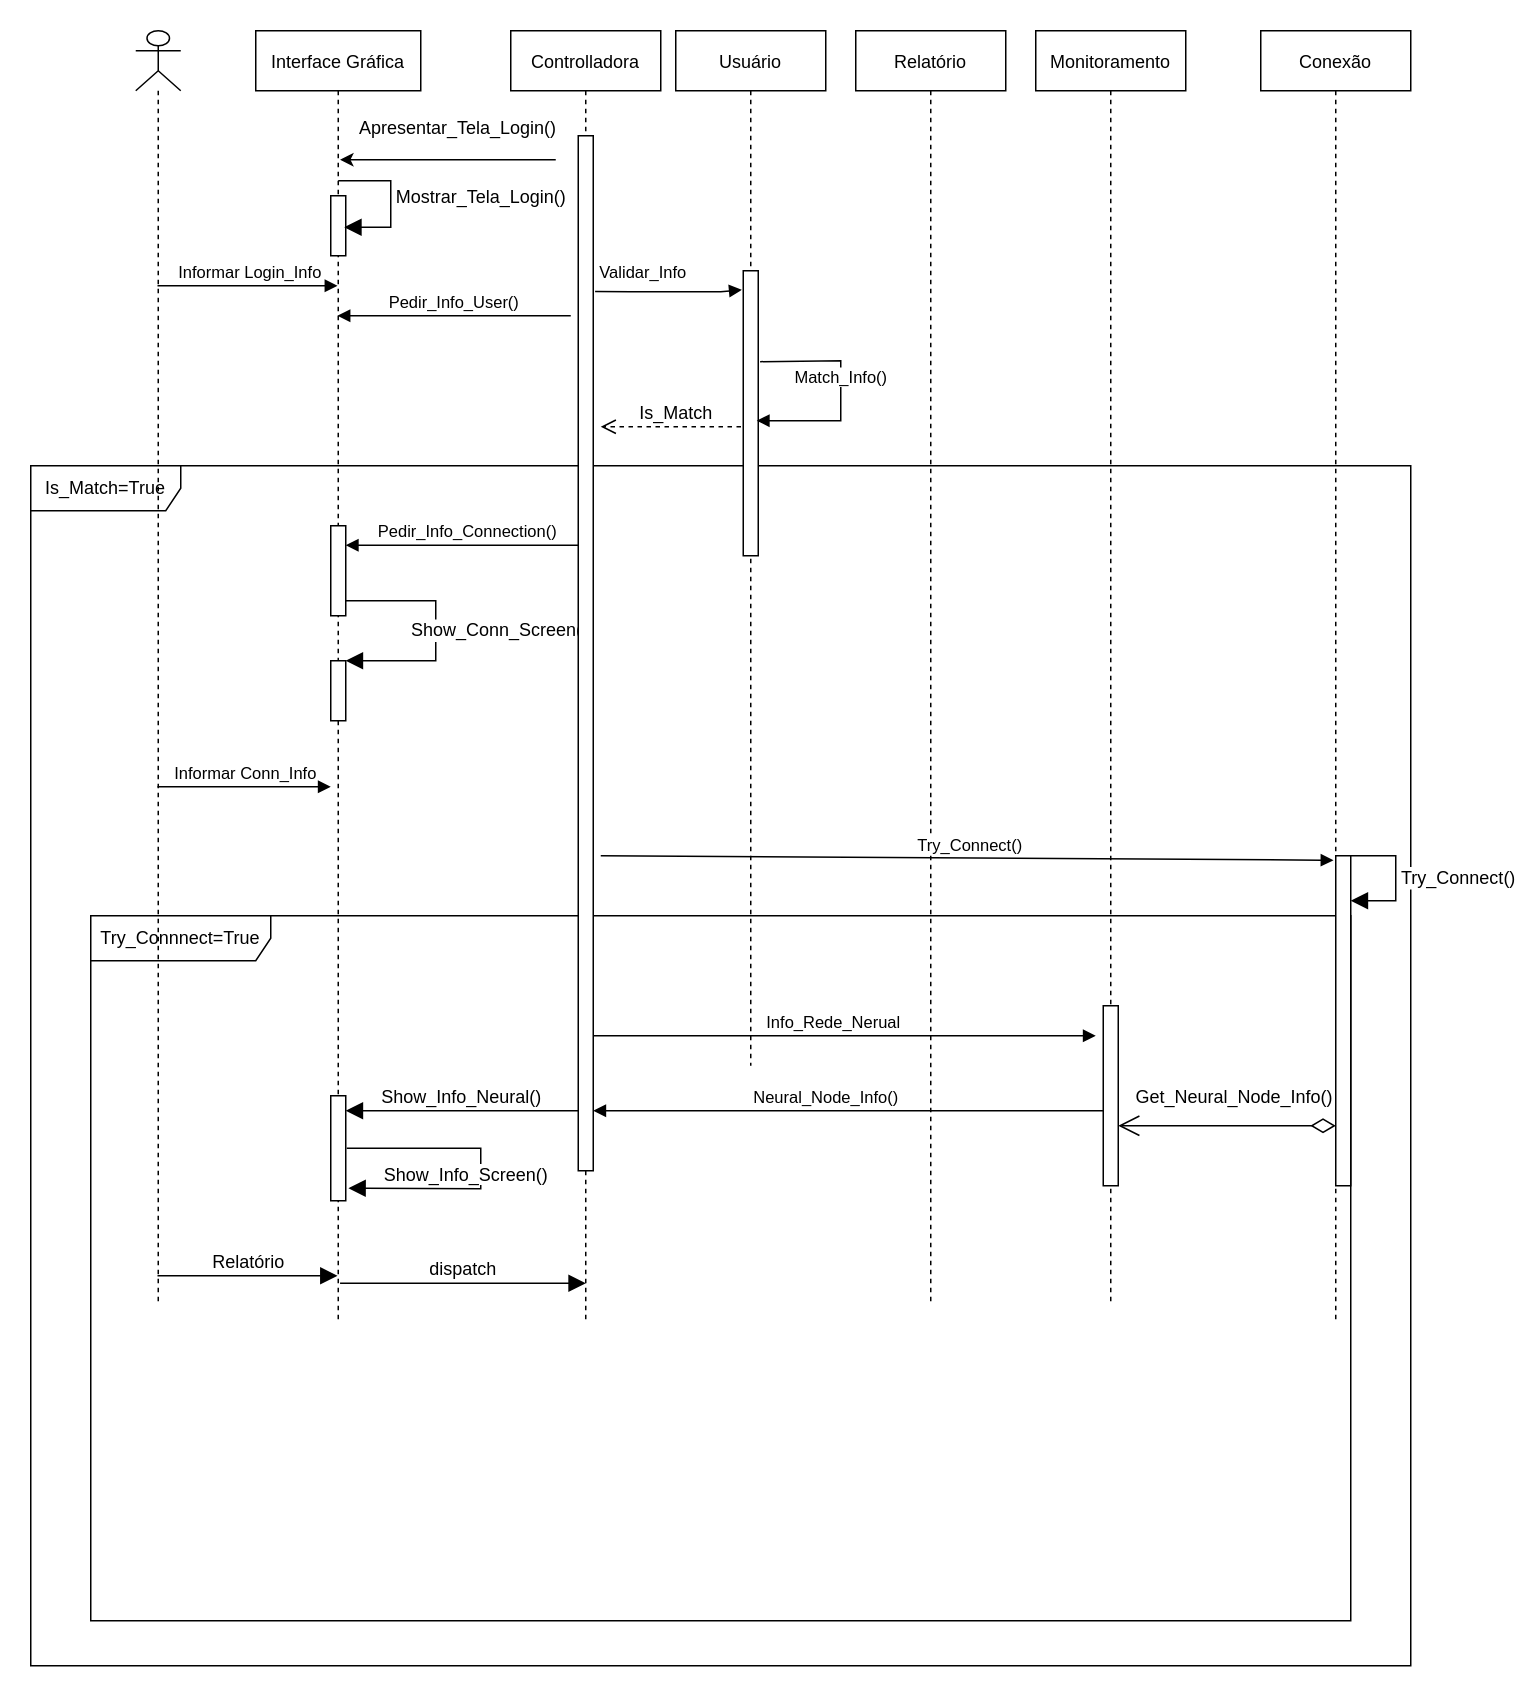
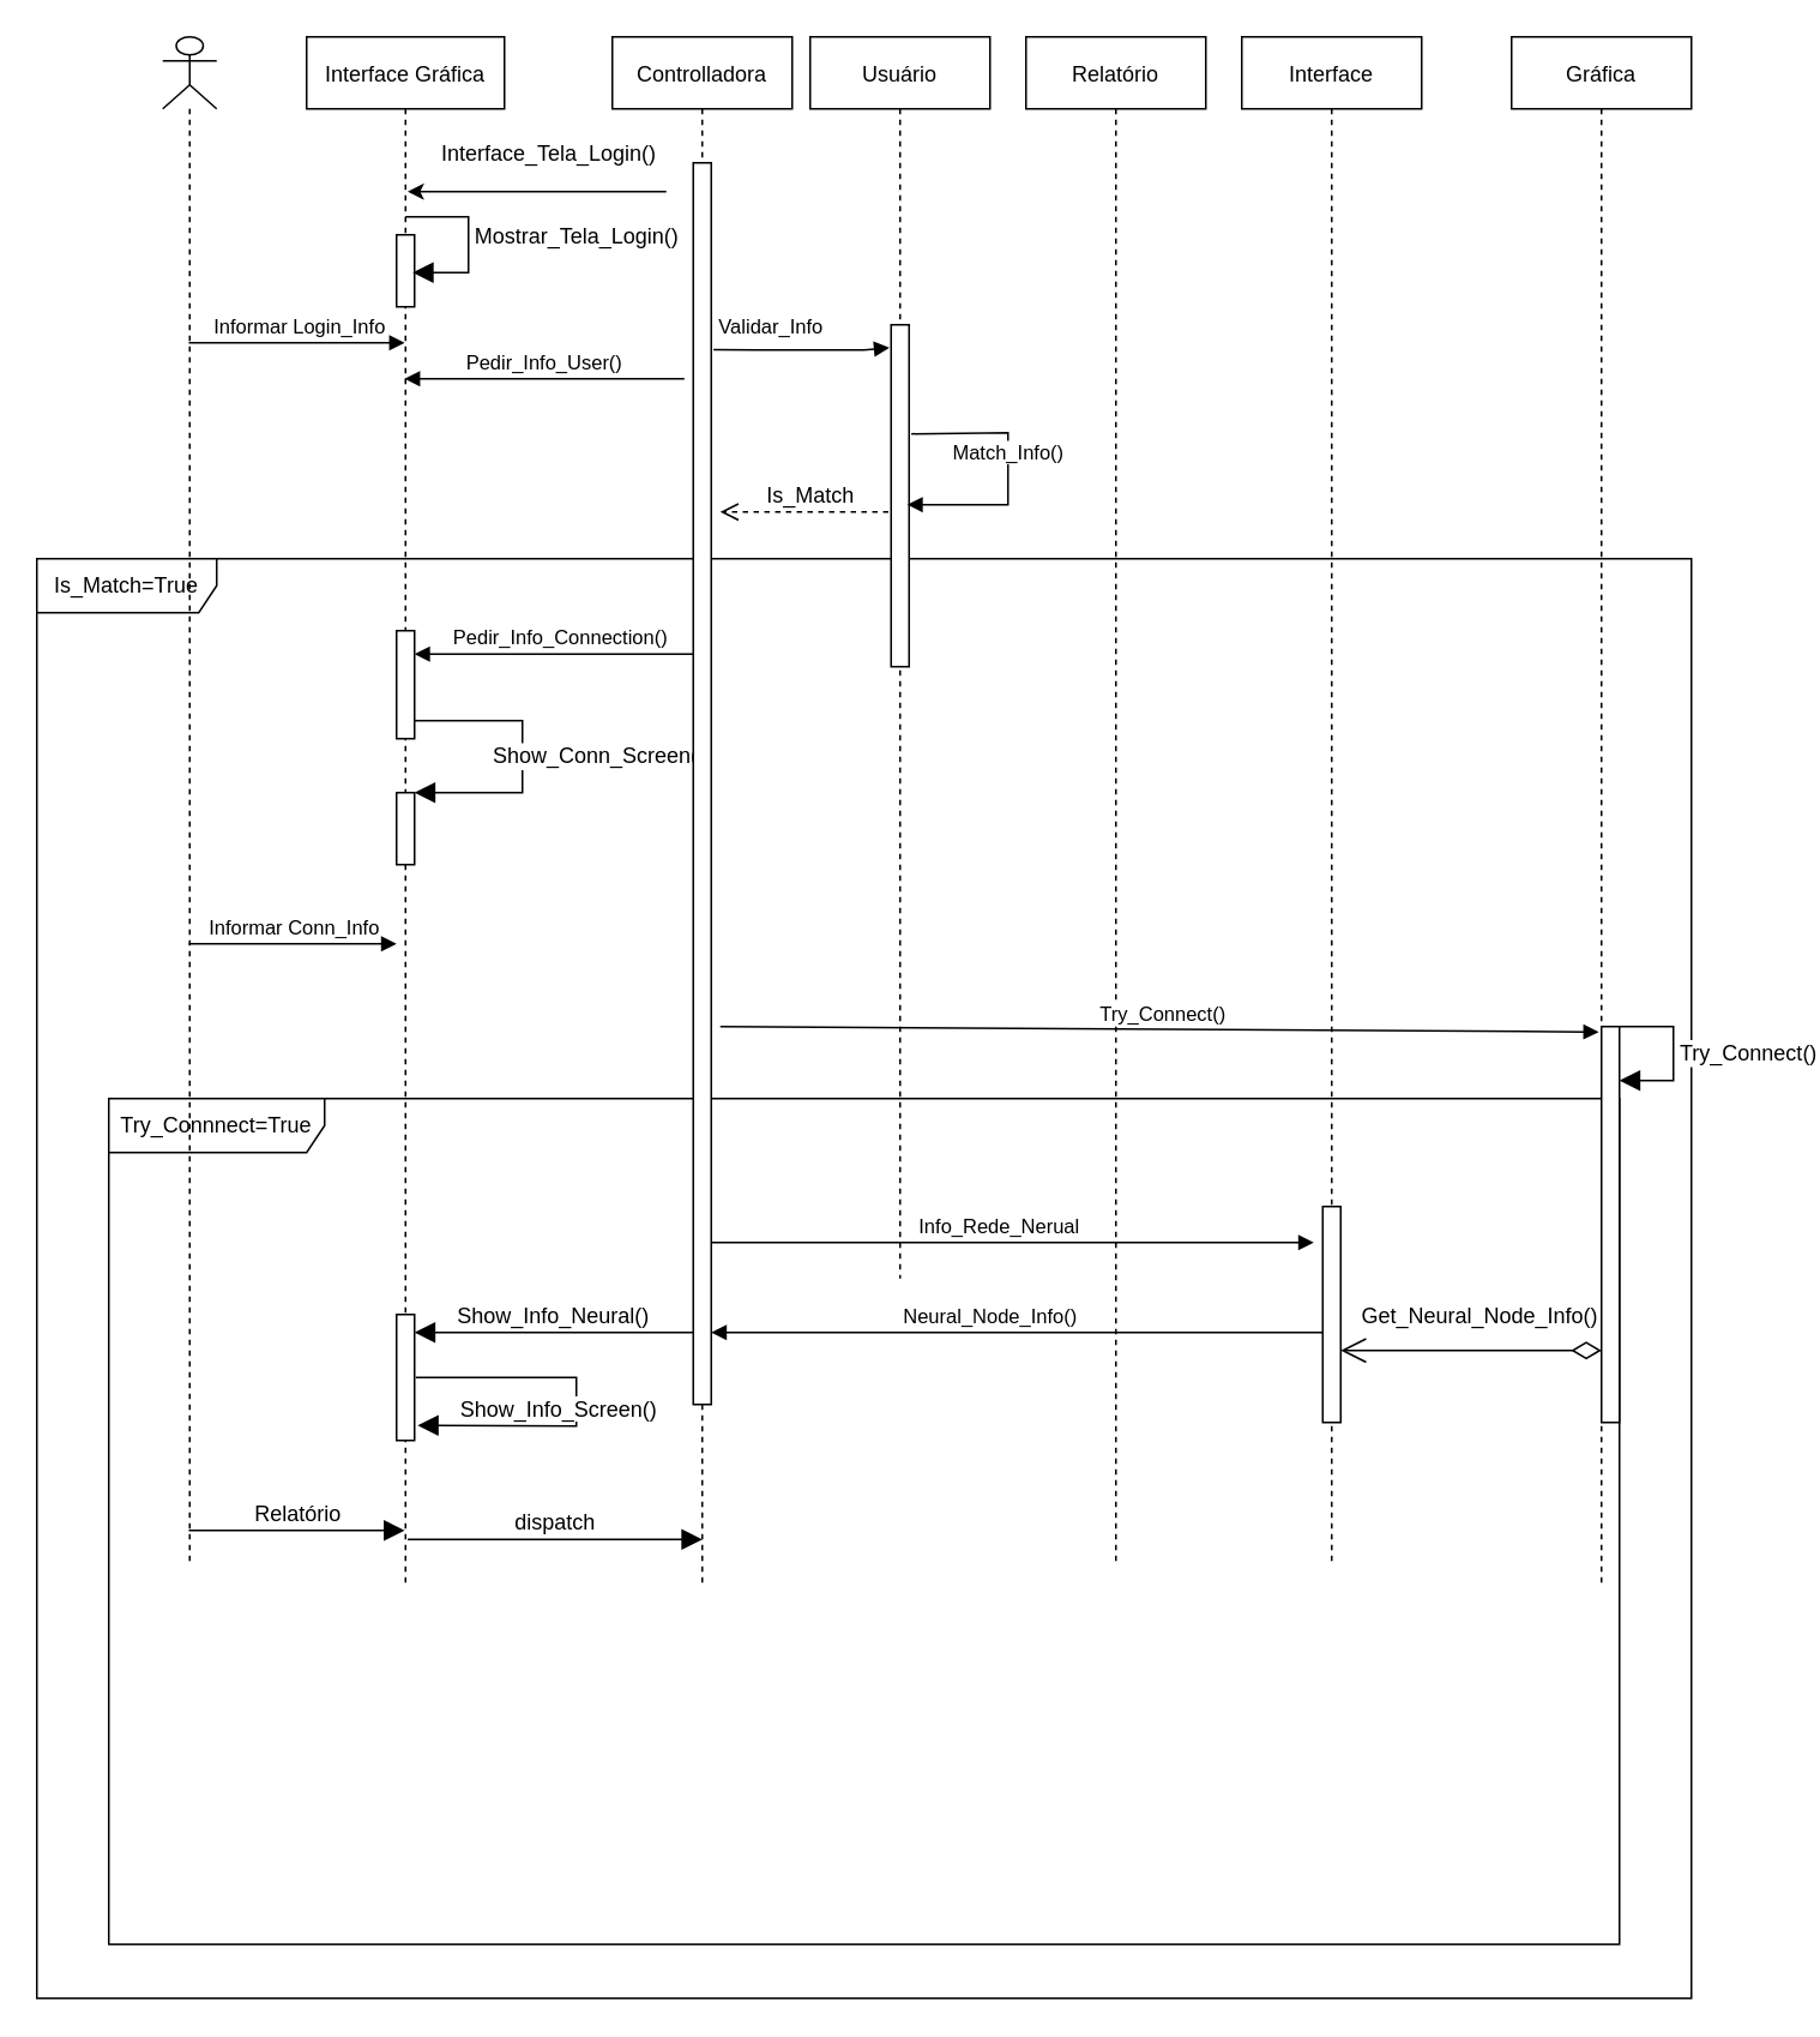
- <mxCell id="20" value="Monitoramento" style="shape=umlLifeline;perimeter=lifelinePerimeter;container=1;collapsible=0;recursiveResize=0;rounded=0;shadow=0;strokeWidth=1;" parent="1" vertex="1"><mxGeometry x="690" y="20" width="100" height="850" as="geometry" /></mxCell>
+ <mxCell id="20" value="Interface" style="shape=umlLifeline;perimeter=lifelinePerimeter;container=1;collapsible=0;recursiveResize=0;rounded=0;shadow=0;strokeWidth=1;" parent="1" vertex="1"><mxGeometry x="690" y="20" width="100" height="850" as="geometry" /></mxCell>
- <mxCell id="16" value="Conexão" style="shape=umlLifeline;perimeter=lifelinePerimeter;container=1;collapsible=0;recursiveResize=0;rounded=0;shadow=0;strokeWidth=1;" parent="1" vertex="1"><mxGeometry x="840" y="20" width="100" height="860" as="geometry" /></mxCell>
+ <mxCell id="16" value="Gráfica" style="shape=umlLifeline;perimeter=lifelinePerimeter;container=1;collapsible=0;recursiveResize=0;rounded=0;shadow=0;strokeWidth=1;" parent="1" vertex="1"><mxGeometry x="840" y="20" width="100" height="860" as="geometry" /></mxCell>
- <mxCell id="24" value="Apresentar_Tela_Login()" style="text;html=1;strokeColor=none;fillColor=none;align=center;verticalAlign=middle;whiteSpace=wrap;rounded=0;" parent="1" vertex="1"><mxGeometry x="250" y="70" width="110" height="30" as="geometry" /></mxCell>
+ <mxCell id="24" value="Interface_Tela_Login()" style="text;html=1;strokeColor=none;fillColor=none;align=center;verticalAlign=middle;whiteSpace=wrap;rounded=0;" parent="1" vertex="1"><mxGeometry x="250" y="70" width="110" height="30" as="geometry" /></mxCell>
